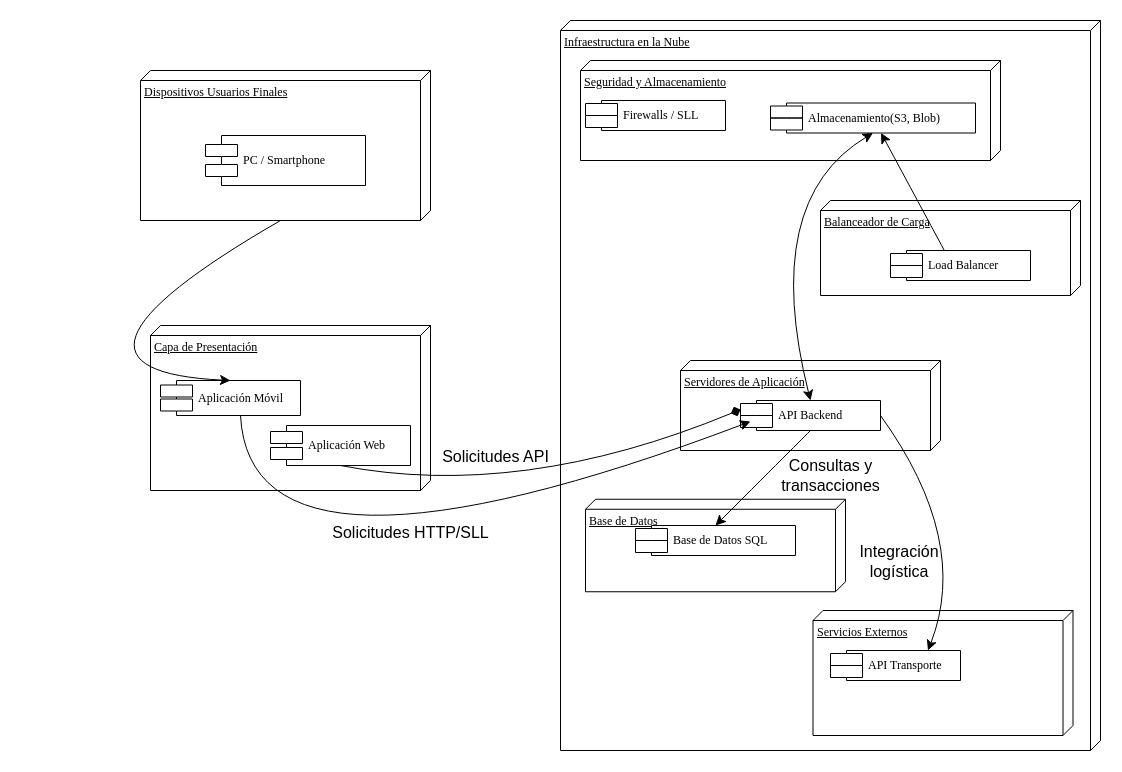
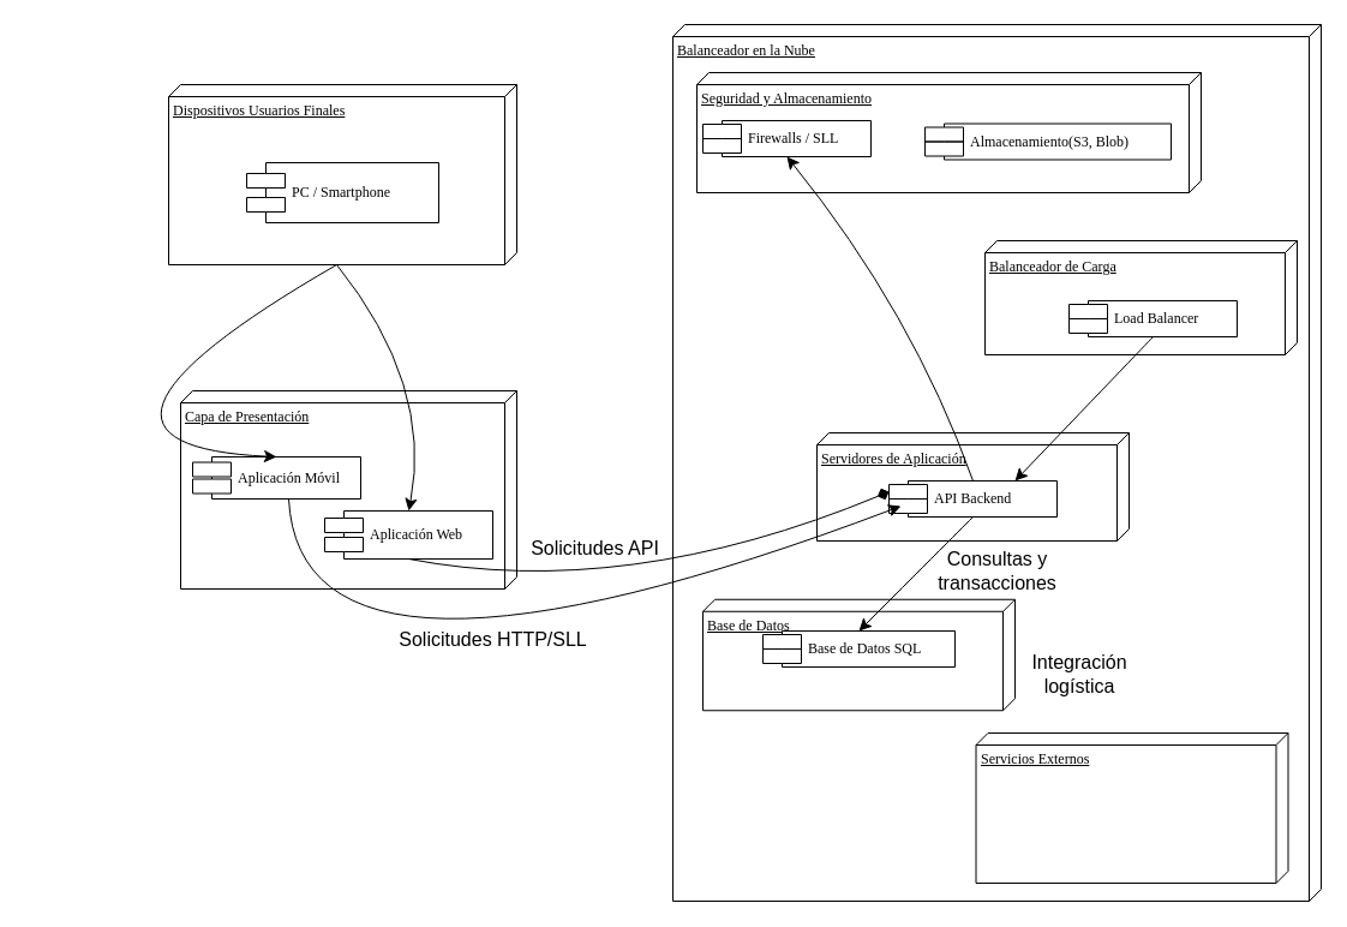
- <mxCell id="3" value="Infraestructura en la Nube" style="verticalAlign=top;align=left;spacingTop=8;spacingLeft=2;spacingRight=12;shape=cube;size=10;direction=south;fontStyle=4;html=1;rounded=0;shadow=0;comic=0;labelBackgroundColor=none;strokeWidth=1;fontFamily=Verdana;fontSize=12" parent="1" vertex="1"><mxGeometry x="560" y="20" width="540" height="730" as="geometry" /></mxCell>
+ <mxCell id="3" value="Balanceador en la Nube" style="verticalAlign=top;align=left;spacingTop=8;spacingLeft=2;spacingRight=12;shape=cube;size=10;direction=south;fontStyle=4;html=1;rounded=0;shadow=0;comic=0;labelBackgroundColor=none;strokeWidth=1;fontFamily=Verdana;fontSize=12" parent="1" vertex="1"><mxGeometry x="560" y="20" width="540" height="730" as="geometry" /></mxCell>
- <mxCell id="15" style="edgeStyle=none;curved=1;rounded=0;orthogonalLoop=1;jettySize=auto;html=1;exitX=0.5;exitY=1;exitDx=0;exitDy=0;fontSize=12;startSize=8;endSize=8;" edge="1" parent="1" source="16" target="14"><mxGeometry relative="1" as="geometry" /></mxCell>
+ <mxCell id="15" style="edgeStyle=none;curved=1;rounded=0;orthogonalLoop=1;jettySize=auto;html=1;exitX=0.5;exitY=1;exitDx=0;exitDy=0;entryX=0.75;entryY=0;entryDx=0;entryDy=0;fontSize=12;startSize=8;endSize=8;" edge="1" parent="1" source="16" target="20"><mxGeometry relative="1" as="geometry" /></mxCell>
+ <mxCell id="19" style="edgeStyle=none;curved=1;rounded=0;orthogonalLoop=1;jettySize=auto;html=1;exitX=0.5;exitY=0;exitDx=0;exitDy=0;entryX=0.5;entryY=1;entryDx=0;entryDy=0;fontSize=12;startSize=8;endSize=8;" edge="1" parent="1" source="20" target="13"><mxGeometry relative="1" as="geometry"><Array as="points"><mxPoint x="760" y="260" /></Array></mxGeometry></mxCell>
- <mxCell id="27" value="" style="endArrow=classic;startArrow=classic;html=1;rounded=0;fontSize=12;startSize=8;endSize=8;curved=1;exitX=0.5;exitY=0;exitDx=0;exitDy=0;entryX=0.5;entryY=1;entryDx=0;entryDy=0;" edge="1" parent="1" source="20" target="14"><mxGeometry width="50" height="50" relative="1" as="geometry"><mxPoint x="830" y="480" as="sourcePoint" /><mxPoint x="880" y="430" as="targetPoint" /><Array as="points"><mxPoint x="760" y="200" /></Array></mxGeometry></mxCell>
+ <mxCell id="24" style="edgeStyle=none;curved=1;rounded=0;orthogonalLoop=1;jettySize=auto;html=1;exitX=0;exitY=0;exitDx=150;exitDy=150;exitPerimeter=0;entryX=0.5;entryY=0;entryDx=0;entryDy=0;fontSize=12;startSize=8;endSize=8;" edge="1" parent="1" source="2" target="6"><mxGeometry relative="1" as="geometry"><Array as="points"><mxPoint x="360" y="320" /></Array></mxGeometry></mxCell>
- <mxCell id="18" style="edgeStyle=none;curved=1;rounded=0;orthogonalLoop=1;jettySize=auto;html=1;exitX=1;exitY=0.5;exitDx=0;exitDy=0;entryX=0.75;entryY=0;entryDx=0;entryDy=0;fontSize=12;startSize=8;endSize=8;" edge="1" parent="1" source="20" target="22"><mxGeometry relative="1" as="geometry"><Array as="points"><mxPoint x="970" y="540" /></Array></mxGeometry></mxCell>
- <mxCell id="22" value="API Transporte" style="shape=component;align=left;spacingLeft=36;rounded=0;shadow=0;comic=0;labelBackgroundColor=none;strokeWidth=1;fontFamily=Verdana;fontSize=12;html=1;" vertex="1" parent="1"><mxGeometry x="830" y="650" width="130" height="30" as="geometry" /></mxCell>
